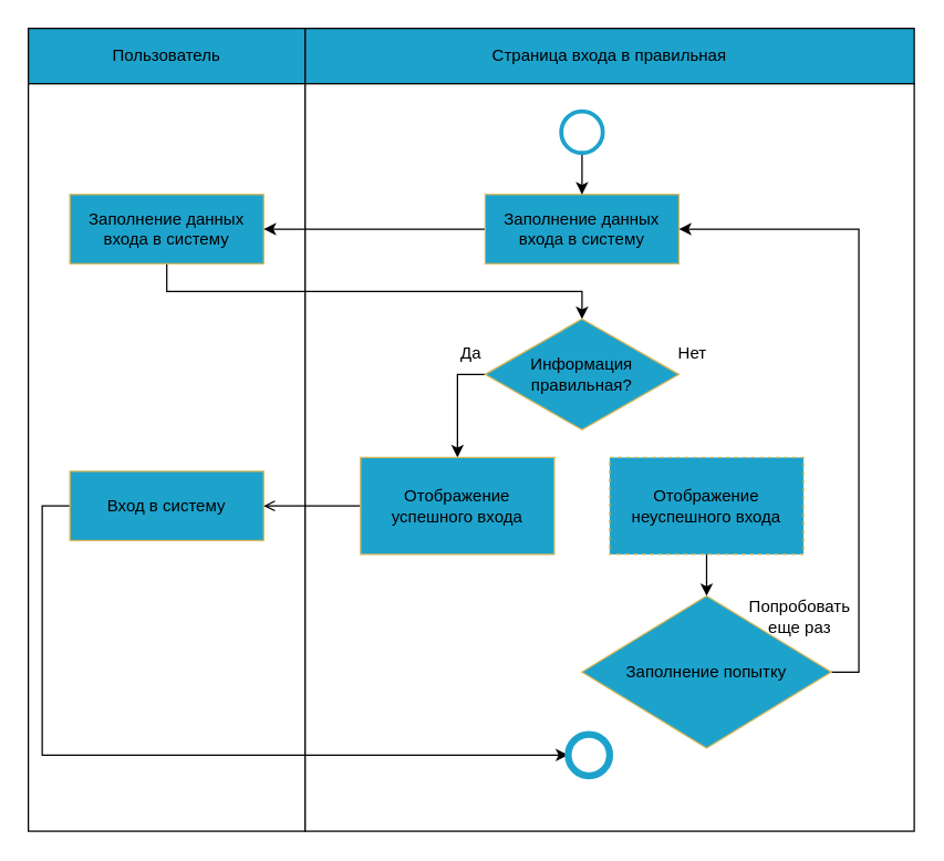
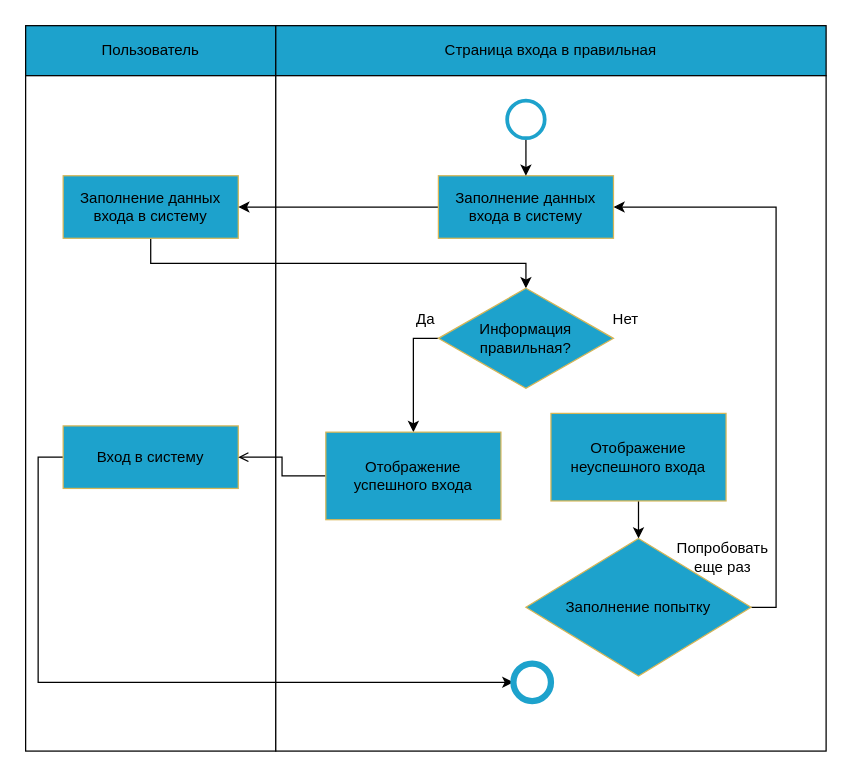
- <mxCell id="17" value="Отображение успешного входа" style="rounded=0;whiteSpace=wrap;html=1;fillColor=#1da2cc;strokeColor=#d6b656;" parent="1" vertex="1"><mxGeometry x="260" y="330" width="140" height="70" as="geometry" /></mxCell>
+ <mxCell id="17" value="Отображение успешного входа" style="rounded=0;whiteSpace=wrap;html=1;fillColor=#1da2cc;strokeColor=#d6b656;" parent="1" vertex="1"><mxGeometry x="260" y="345" width="140" height="70" as="geometry" /></mxCell>
- <mxCell id="19" value="&lt;div&gt;Отображение неуспешного входа&lt;/div&gt;" style="rounded=0;whiteSpace=wrap;html=1;fillColor=#1da2cc;strokeColor=#d6b656;dashed=1;" parent="1" vertex="1"><mxGeometry x="440" y="330" width="140" height="70" as="geometry" /></mxCell>
+ <mxCell id="19" value="&lt;div&gt;Отображение неуспешного входа&lt;/div&gt;" style="rounded=0;whiteSpace=wrap;html=1;fillColor=#1da2cc;strokeColor=#d6b656;" parent="1" vertex="1"><mxGeometry x="440" y="330" width="140" height="70" as="geometry" /></mxCell>
